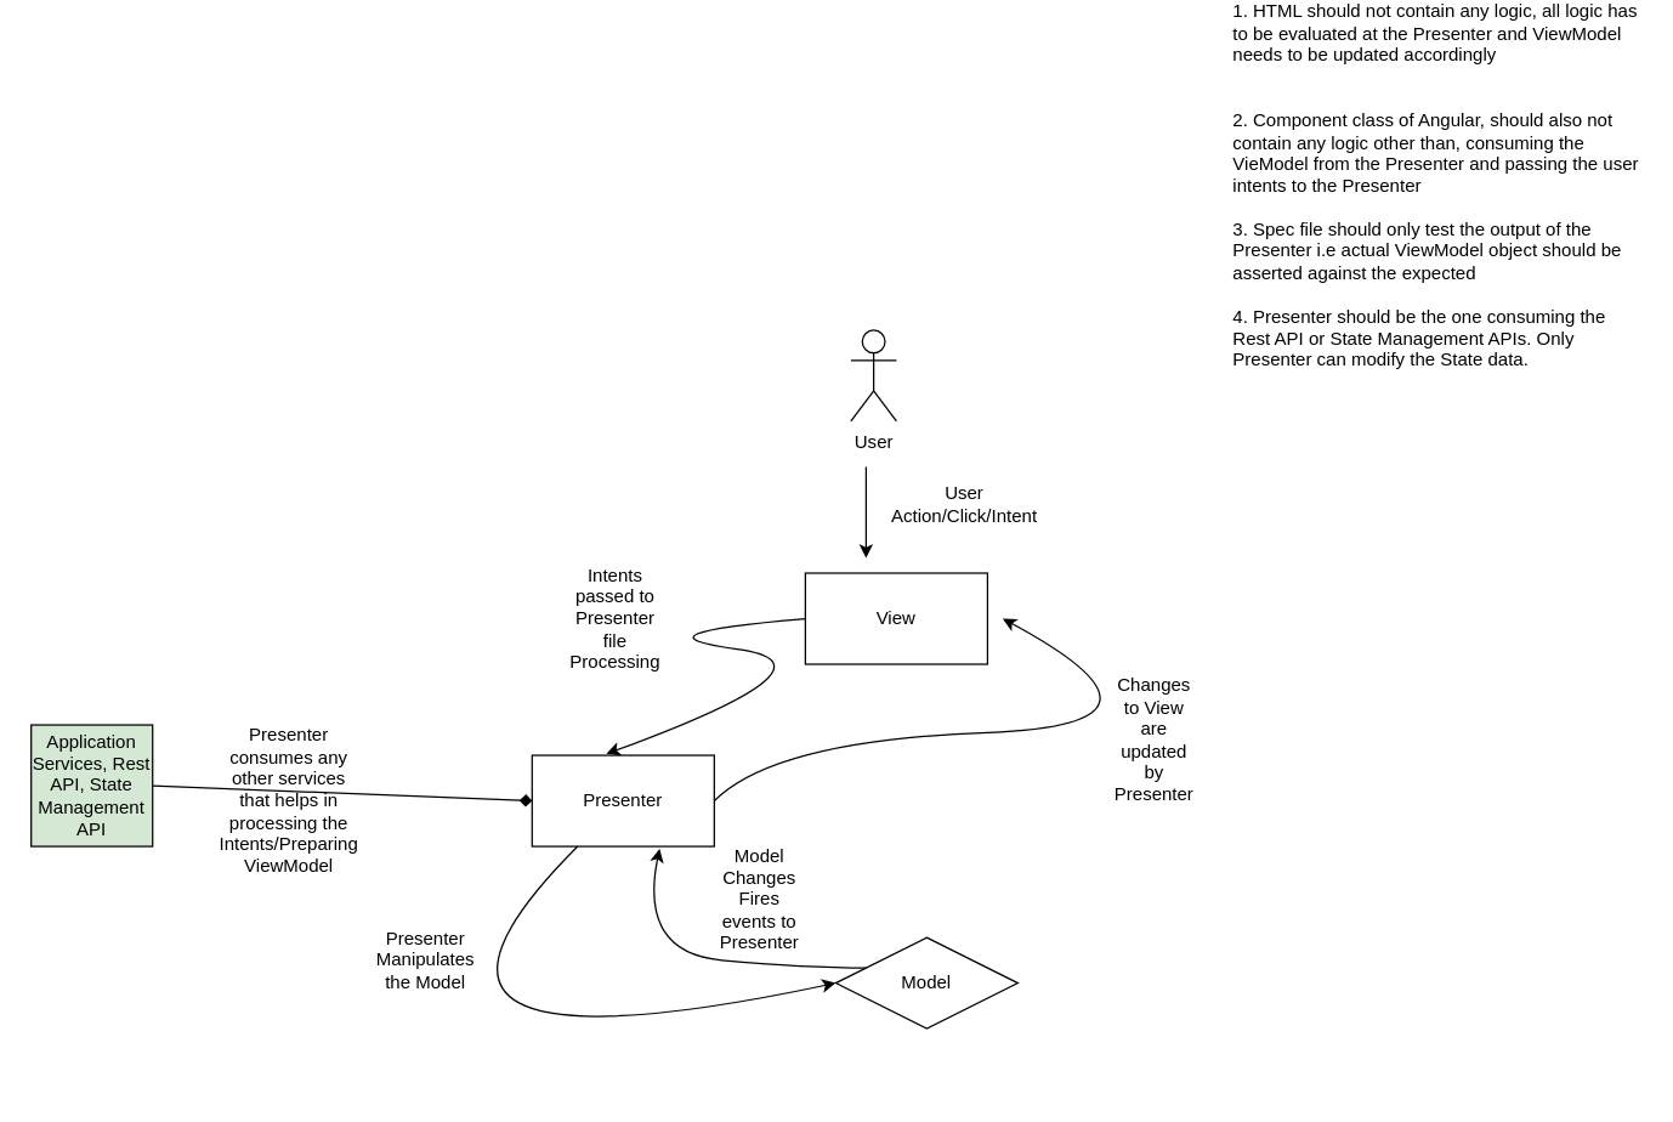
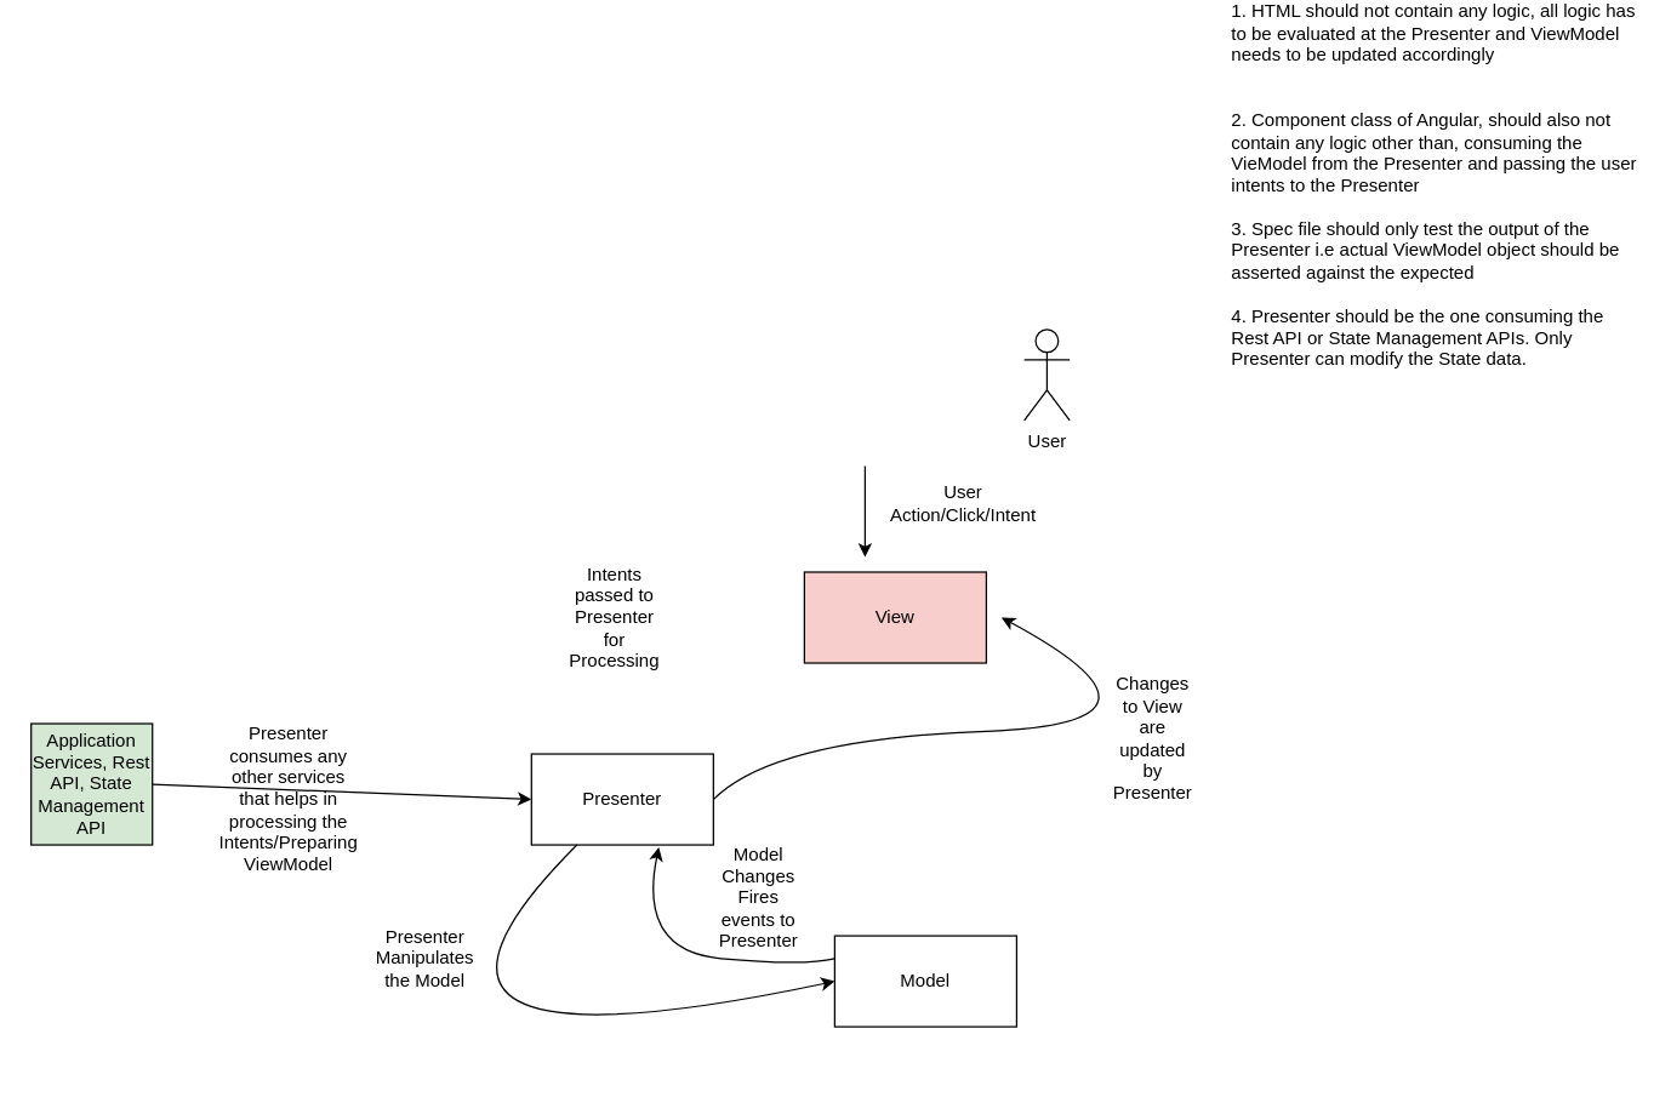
- <mxCell id="6" value="User" style="shape=umlActor;verticalLabelPosition=bottom;verticalAlign=top;html=1;outlineConnect=0;" vertex="1" parent="1"><mxGeometry x="560" y="130" width="30" height="60" as="geometry" /></mxCell>
+ <mxCell id="6" value="User" style="shape=umlActor;verticalLabelPosition=bottom;verticalAlign=top;html=1;outlineConnect=0;" vertex="1" parent="1"><mxGeometry x="675" y="130" width="30" height="60" as="geometry" /></mxCell>
- <mxCell id="9" value="Intents passed to Presenter file Processing" style="text;html=1;strokeColor=none;fillColor=none;align=center;verticalAlign=middle;whiteSpace=wrap;rounded=0;" vertex="1" parent="1"><mxGeometry x="370" y="300" width="70" height="40" as="geometry" /></mxCell>
+ <mxCell id="9" value="Intents passed to Presenter for Processing" style="text;html=1;strokeColor=none;fillColor=none;align=center;verticalAlign=middle;whiteSpace=wrap;rounded=0;" vertex="1" parent="1"><mxGeometry x="370" y="300" width="70" height="40" as="geometry" /></mxCell>
- <mxCell id="2" value="View" style="rounded=0;whiteSpace=wrap;html=1;" vertex="1" parent="1"><mxGeometry x="530" y="290" width="120" height="60" as="geometry" /></mxCell>
+ <mxCell id="2" value="View" style="rounded=0;whiteSpace=wrap;html=1;fillColor=#f8cecc;" vertex="1" parent="1"><mxGeometry x="530" y="290" width="120" height="60" as="geometry" /></mxCell>
- <mxCell id="8" value="" style="curved=1;endArrow=classic;html=1;rounded=0;entryX=0.408;entryY=-0.017;entryDx=0;entryDy=0;entryPerimeter=0;exitX=0;exitY=0.5;exitDx=0;exitDy=0;" edge="1" parent="1" source="2" target="3"><mxGeometry width="50" height="50" relative="1" as="geometry"><mxPoint x="520" y="320" as="sourcePoint" /><mxPoint x="430" y="350" as="targetPoint" /><Array as="points"><mxPoint x="410" y="330" /><mxPoint x="560" y="350" /></Array></mxGeometry></mxCell>
- <mxCell id="17" value="" style="endArrow=diamond;html=1;rounded=0;exitX=1;exitY=0.5;exitDx=0;exitDy=0;entryX=0;entryY=0.5;entryDx=0;entryDy=0;" edge="1" parent="1" source="16" target="3"><mxGeometry width="50" height="50" relative="1" as="geometry"><mxPoint x="560" y="300" as="sourcePoint" /><mxPoint x="610" y="250" as="targetPoint" /><Array as="points" /></mxGeometry></mxCell>
+ <mxCell id="17" value="" style="endArrow=classic;html=1;rounded=0;exitX=1;exitY=0.5;exitDx=0;exitDy=0;entryX=0;entryY=0.5;entryDx=0;entryDy=0;" edge="1" parent="1" source="16" target="3"><mxGeometry width="50" height="50" relative="1" as="geometry"><mxPoint x="560" y="300" as="sourcePoint" /><mxPoint x="610" y="250" as="targetPoint" /><Array as="points" /></mxGeometry></mxCell>
- <mxCell id="4" value="Model" style="rhombus;whiteSpace=wrap;html=1;" vertex="1" parent="1"><mxGeometry x="550" y="530" width="120" height="60" as="geometry" /></mxCell>
+ <mxCell id="4" value="Model" style="rounded=0;whiteSpace=wrap;html=1;" vertex="1" parent="1"><mxGeometry x="550" y="530" width="120" height="60" as="geometry" /></mxCell>
